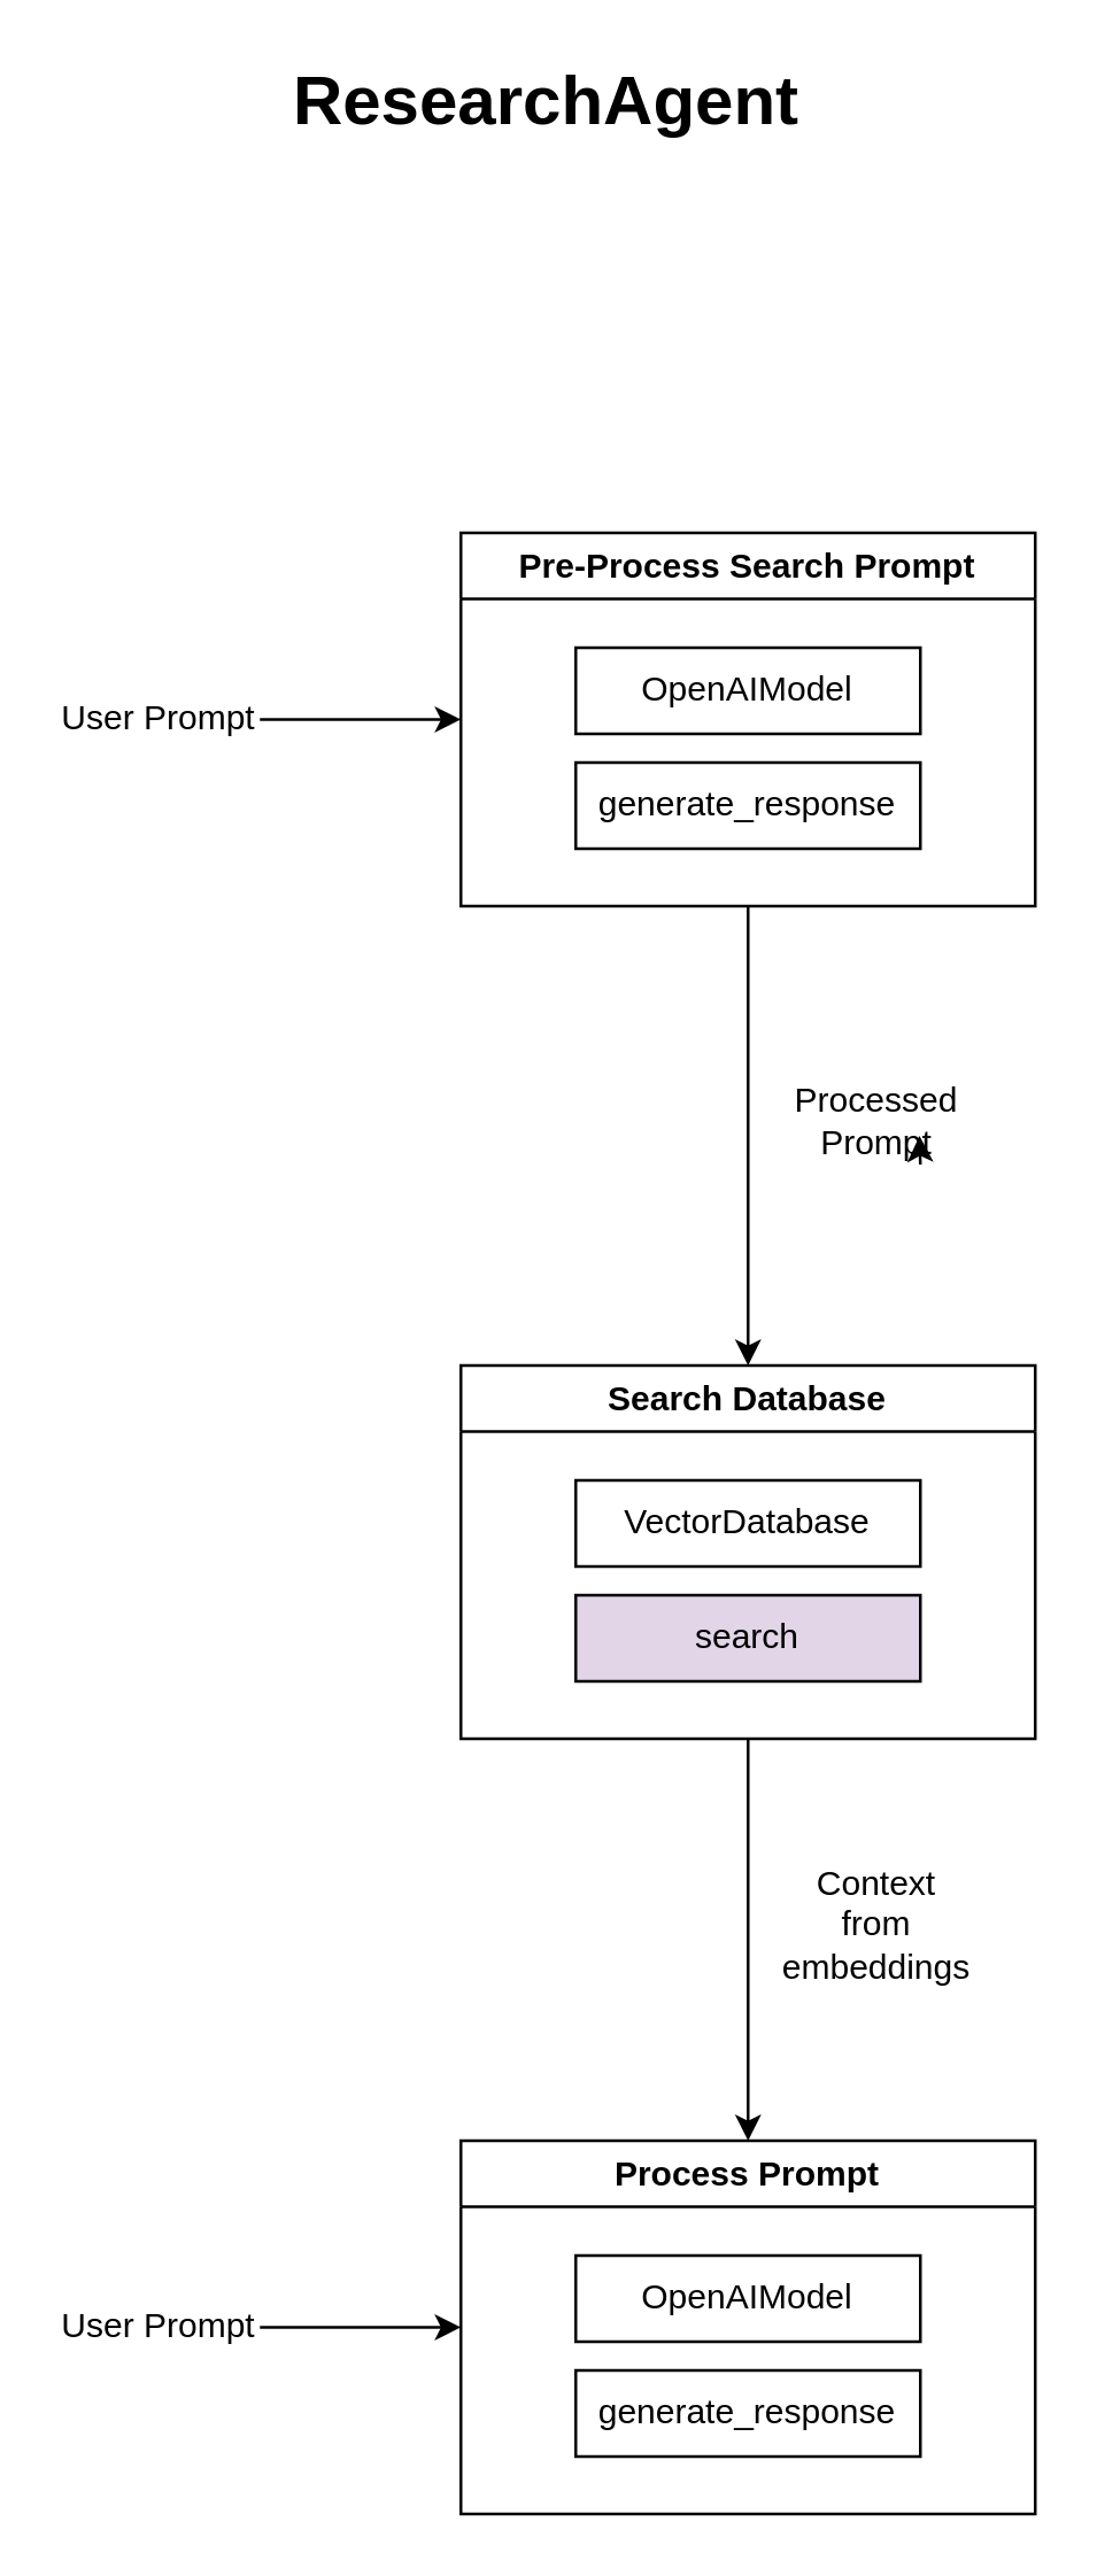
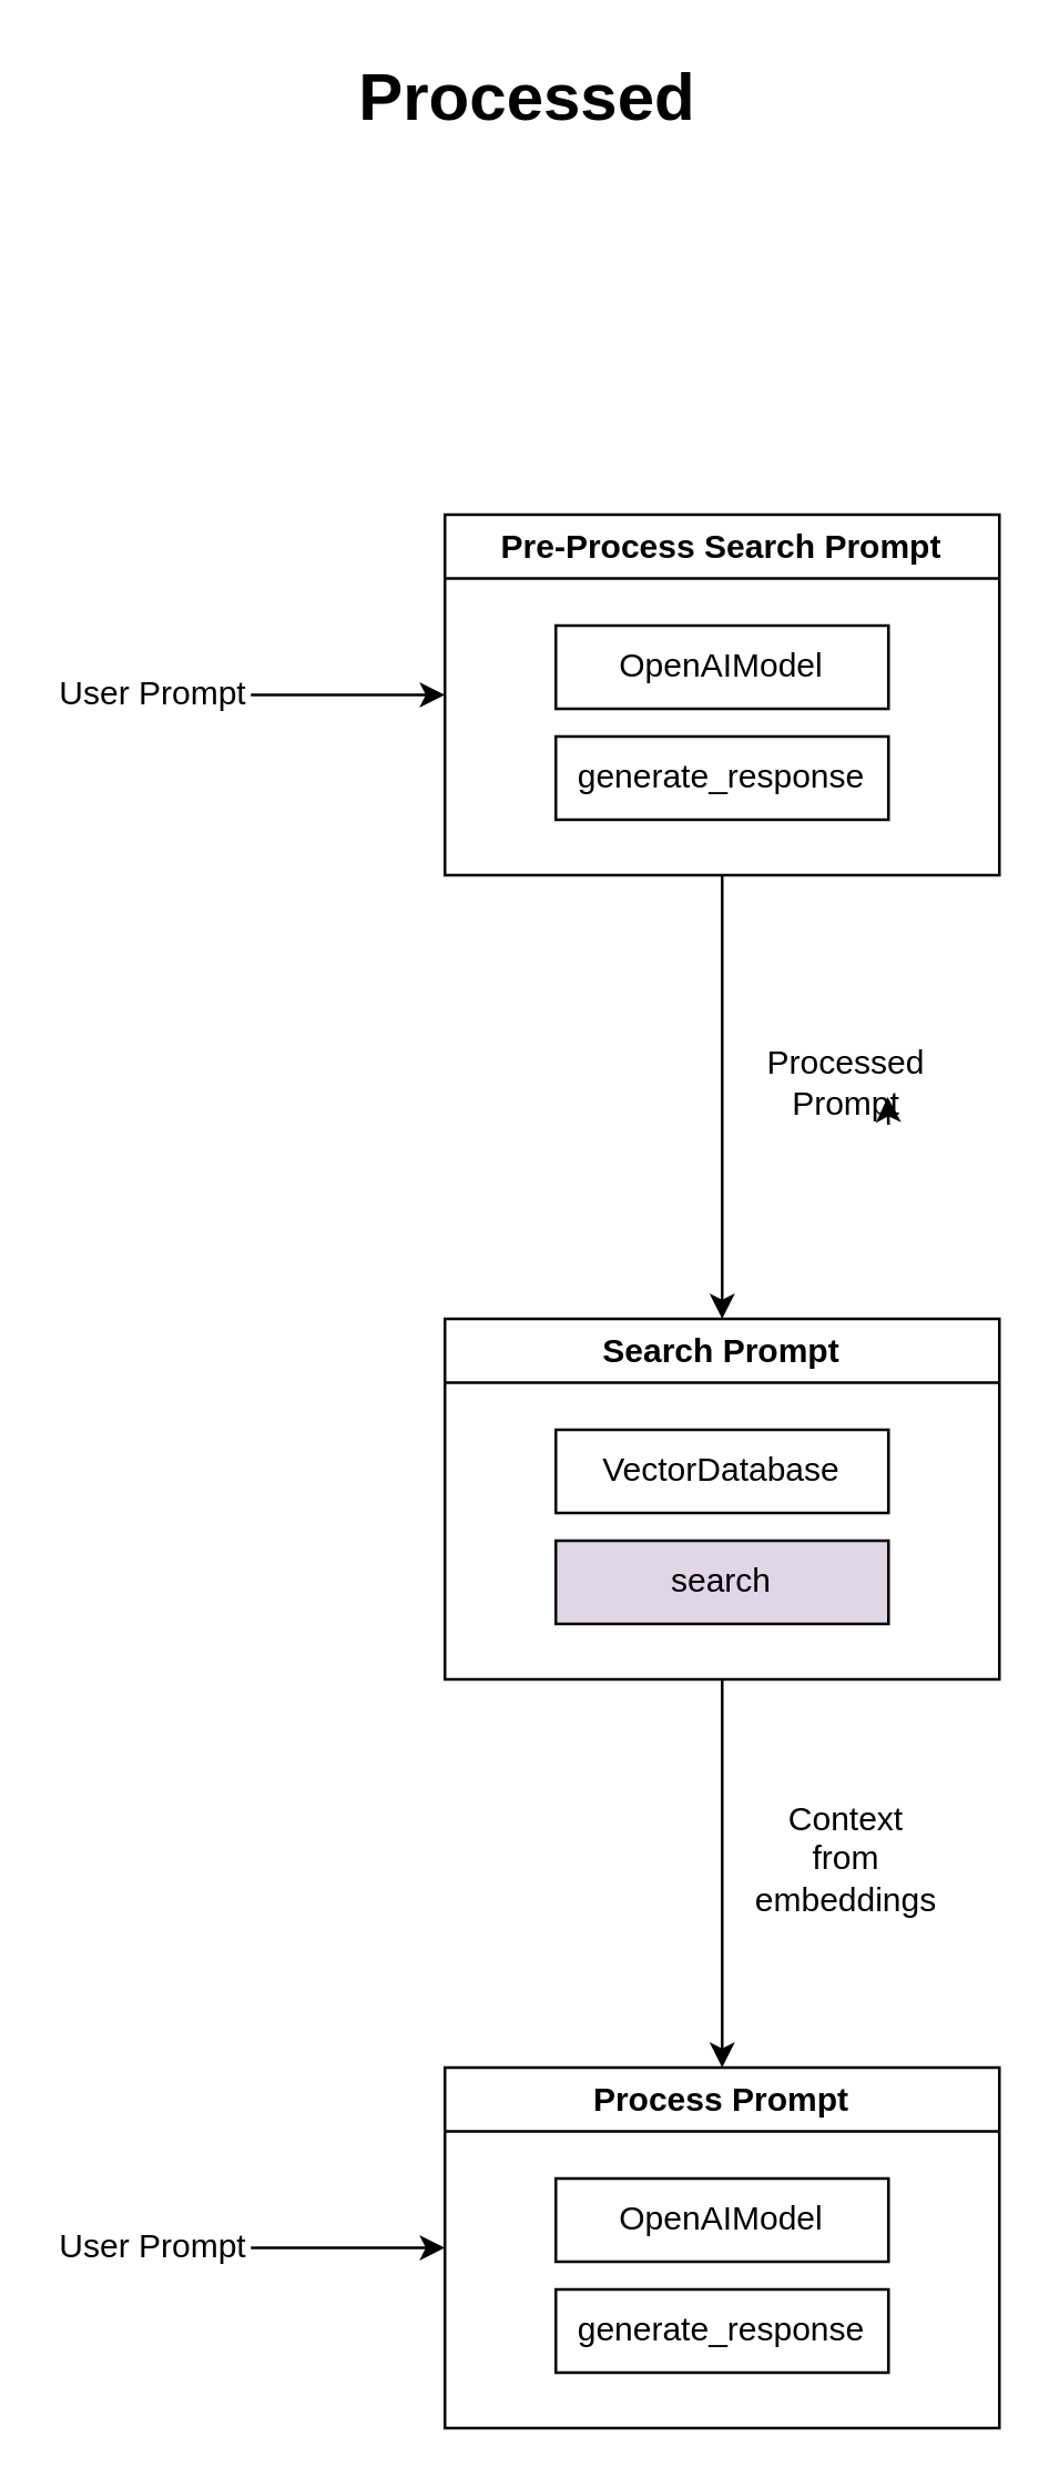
- <mxCell id="20" value="&lt;font style=&quot;font-size: 24px;&quot;&gt;&lt;b&gt;ResearchAgent&lt;/b&gt;&lt;/font&gt;" style="text;html=1;align=center;verticalAlign=middle;whiteSpace=wrap;rounded=0;" vertex="1" parent="1"><mxGeometry x="65" y="20" width="250" height="30" as="geometry" /></mxCell>
+ <mxCell id="20" value="&lt;font style=&quot;font-size: 24px;&quot;&gt;&lt;b&gt;Processed&lt;/b&gt;&lt;/font&gt;" style="text;html=1;align=center;verticalAlign=middle;whiteSpace=wrap;rounded=0;" vertex="1" parent="1"><mxGeometry x="65" y="20" width="250" height="30" as="geometry" /></mxCell>
- <mxCell id="7" value="Search Database" style="swimlane;whiteSpace=wrap;html=1;" parent="1" vertex="1"><mxGeometry x="160" y="475" width="200" height="130" as="geometry" /></mxCell>
+ <mxCell id="7" value="Search Prompt" style="swimlane;whiteSpace=wrap;html=1;" parent="1" vertex="1"><mxGeometry x="160" y="475" width="200" height="130" as="geometry" /></mxCell>
